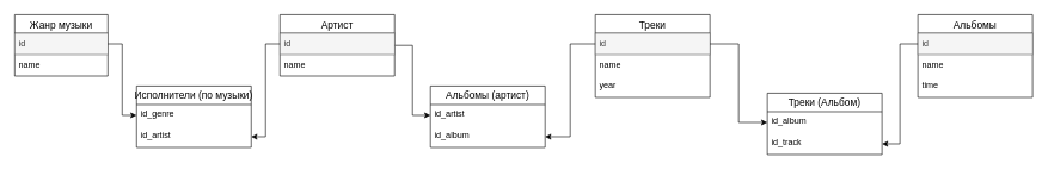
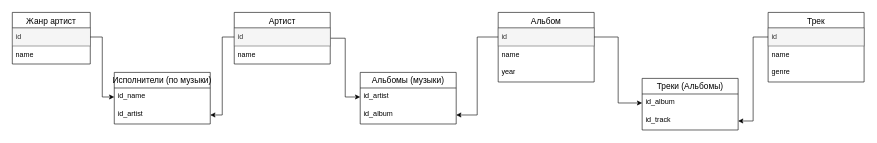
- <mxCell id="2" value="Жанр музыки" style="swimlane;fontStyle=0;childLayout=stackLayout;horizontal=1;startSize=26;horizontalStack=0;resizeParent=1;resizeParentMax=0;resizeLast=0;collapsible=1;marginBottom=0;align=center;fontSize=14;" parent="1" vertex="1"><mxGeometry x="20" y="20" width="130" height="86" as="geometry" /></mxCell>
+ <mxCell id="2" value="Жанр артист" style="swimlane;fontStyle=0;childLayout=stackLayout;horizontal=1;startSize=26;horizontalStack=0;resizeParent=1;resizeParentMax=0;resizeLast=0;collapsible=1;marginBottom=0;align=center;fontSize=14;" parent="1" vertex="1"><mxGeometry x="20" y="20" width="130" height="86" as="geometry" /></mxCell>
- <mxCell id="11" value="Треки" style="swimlane;fontStyle=0;childLayout=stackLayout;horizontal=1;startSize=26;horizontalStack=0;resizeParent=1;resizeParentMax=0;resizeLast=0;collapsible=1;marginBottom=0;align=center;fontSize=14;" parent="1" vertex="1"><mxGeometry x="830" y="20" width="160" height="116" as="geometry" /></mxCell>
+ <mxCell id="11" value="Альбом" style="swimlane;fontStyle=0;childLayout=stackLayout;horizontal=1;startSize=26;horizontalStack=0;resizeParent=1;resizeParentMax=0;resizeLast=0;collapsible=1;marginBottom=0;align=center;fontSize=14;" parent="1" vertex="1"><mxGeometry x="830" y="20" width="160" height="116" as="geometry" /></mxCell>
- <mxCell id="15" value="Альбомы" style="swimlane;fontStyle=0;childLayout=stackLayout;horizontal=1;startSize=26;horizontalStack=0;resizeParent=1;resizeParentMax=0;resizeLast=0;collapsible=1;marginBottom=0;align=center;fontSize=14;" parent="1" vertex="1"><mxGeometry x="1280" y="20" width="160" height="116" as="geometry" /></mxCell>
+ <mxCell id="15" value="Трек" style="swimlane;fontStyle=0;childLayout=stackLayout;horizontal=1;startSize=26;horizontalStack=0;resizeParent=1;resizeParentMax=0;resizeLast=0;collapsible=1;marginBottom=0;align=center;fontSize=14;" parent="1" vertex="1"><mxGeometry x="1280" y="20" width="160" height="116" as="geometry" /></mxCell>
- <mxCell id="18" value="time" style="text;strokeColor=none;fillColor=none;spacingLeft=4;spacingRight=4;overflow=hidden;rotatable=0;points=[[0,0.5],[1,0.5]];portConstraint=eastwest;fontSize=12;whiteSpace=wrap;html=1;" parent="15" vertex="1"><mxGeometry y="86" width="160" height="30" as="geometry" /></mxCell>
+ <mxCell id="18" value="genre" style="text;strokeColor=none;fillColor=none;spacingLeft=4;spacingRight=4;overflow=hidden;rotatable=0;points=[[0,0.5],[1,0.5]];portConstraint=eastwest;fontSize=12;whiteSpace=wrap;html=1;" parent="15" vertex="1"><mxGeometry y="86" width="160" height="30" as="geometry" /></mxCell>
- <mxCell id="8" value="Альбомы (артист)" style="swimlane;fontStyle=0;childLayout=stackLayout;horizontal=1;startSize=26;horizontalStack=0;resizeParent=1;resizeParentMax=0;resizeLast=0;collapsible=1;marginBottom=0;align=center;fontSize=14;" parent="1" vertex="1"><mxGeometry x="600" y="120" width="160" height="86" as="geometry" /></mxCell>
+ <mxCell id="8" value="Альбомы (музыки)" style="swimlane;fontStyle=0;childLayout=stackLayout;horizontal=1;startSize=26;horizontalStack=0;resizeParent=1;resizeParentMax=0;resizeLast=0;collapsible=1;marginBottom=0;align=center;fontSize=14;" parent="1" vertex="1"><mxGeometry x="600" y="120" width="160" height="86" as="geometry" /></mxCell>
- <mxCell id="19" value="Треки (Альбом)" style="swimlane;fontStyle=0;childLayout=stackLayout;horizontal=1;startSize=26;horizontalStack=0;resizeParent=1;resizeParentMax=0;resizeLast=0;collapsible=1;marginBottom=0;align=center;fontSize=14;" parent="1" vertex="1"><mxGeometry x="1070" y="130" width="160" height="86" as="geometry" /></mxCell>
+ <mxCell id="19" value="Треки (Альбомы)" style="swimlane;fontStyle=0;childLayout=stackLayout;horizontal=1;startSize=26;horizontalStack=0;resizeParent=1;resizeParentMax=0;resizeLast=0;collapsible=1;marginBottom=0;align=center;fontSize=14;" parent="1" vertex="1"><mxGeometry x="1070" y="130" width="160" height="86" as="geometry" /></mxCell>
- <mxCell id="6" value="id_genre" style="text;strokeColor=none;fillColor=none;spacingLeft=4;spacingRight=4;overflow=hidden;rotatable=0;points=[[0,0.5],[1,0.5]];portConstraint=eastwest;fontSize=12;whiteSpace=wrap;html=1;" parent="5" vertex="1"><mxGeometry y="26" width="160" height="30" as="geometry" /></mxCell>
+ <mxCell id="6" value="id_name" style="text;strokeColor=none;fillColor=none;spacingLeft=4;spacingRight=4;overflow=hidden;rotatable=0;points=[[0,0.5],[1,0.5]];portConstraint=eastwest;fontSize=12;whiteSpace=wrap;html=1;" parent="5" vertex="1"><mxGeometry y="26" width="160" height="30" as="geometry" /></mxCell>
